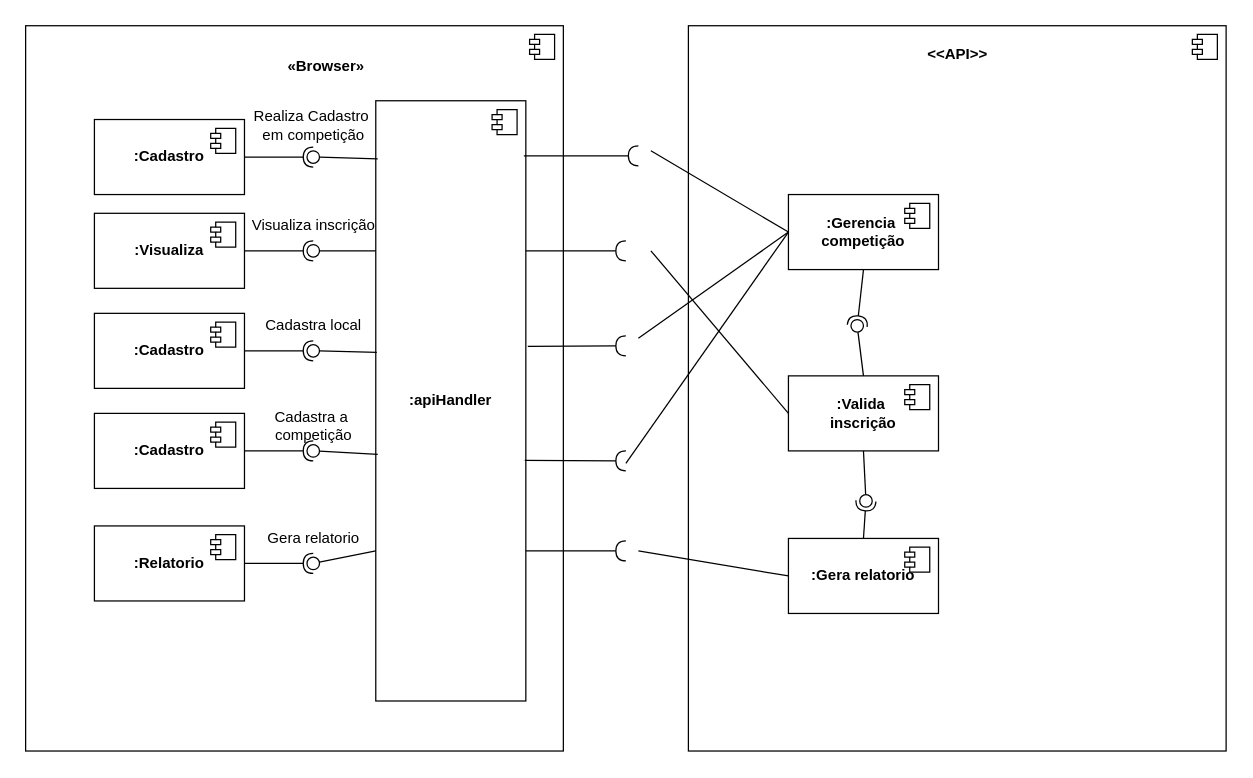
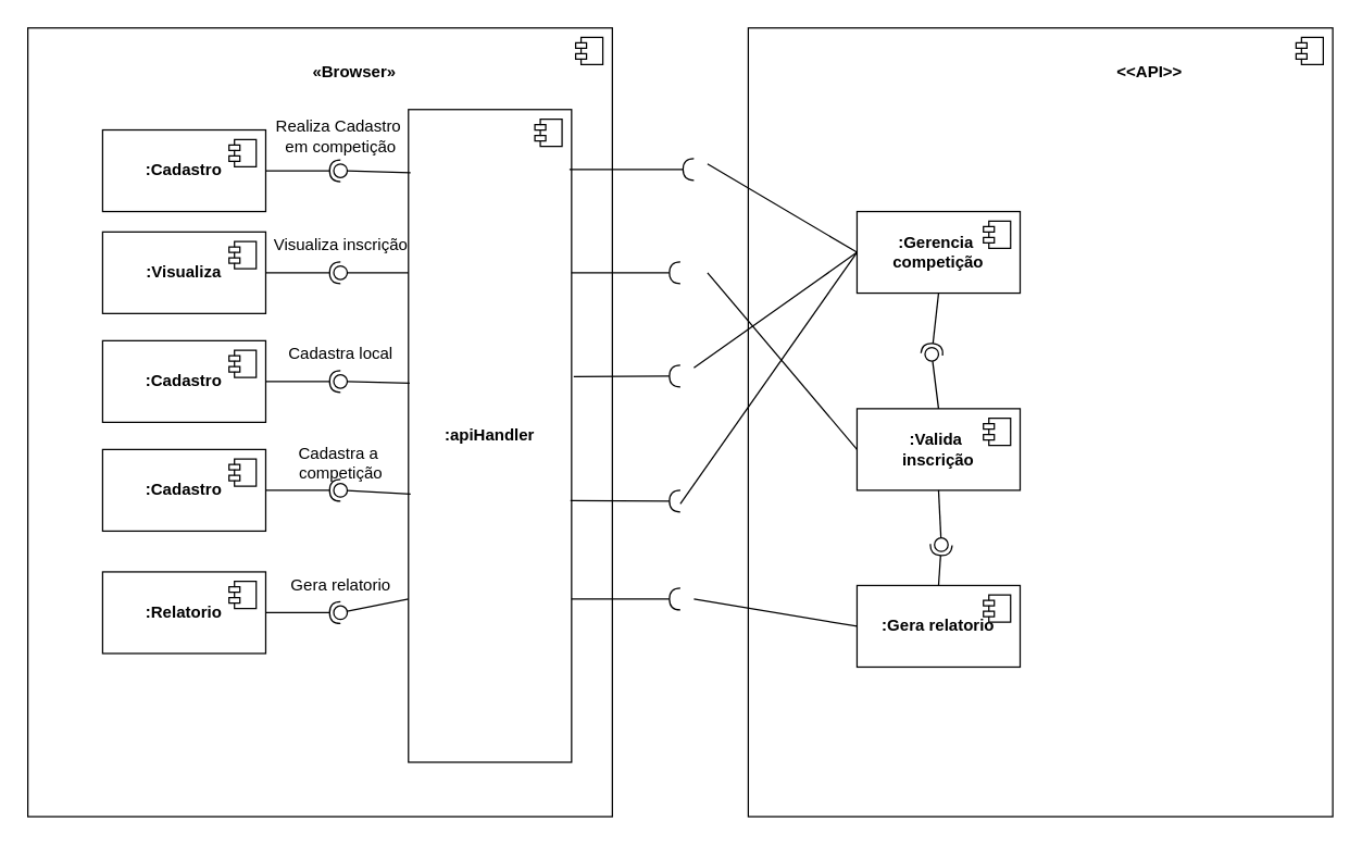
- <mxCell id="35" value="&lt;div&gt;&amp;lt;&amp;lt;API&amp;gt;&amp;gt;&lt;/div&gt;" style="text;align=center;fontStyle=1;verticalAlign=middle;spacingLeft=3;spacingRight=3;strokeColor=none;rotatable=0;points=[[0,0.5],[1,0.5]];portConstraint=eastwest;html=1;" vertex="1" parent="1"><mxGeometry x="725" y="30" width="80" height="26" as="geometry" /></mxCell>
+ <mxCell id="35" value="&lt;div&gt;&amp;lt;&amp;lt;API&amp;gt;&amp;gt;&lt;/div&gt;" style="text;align=center;fontStyle=1;verticalAlign=middle;spacingLeft=3;spacingRight=3;strokeColor=none;rotatable=0;points=[[0,0.5],[1,0.5]];portConstraint=eastwest;html=1;" vertex="1" parent="1"><mxGeometry x="805" y="40" width="80" height="26" as="geometry" /></mxCell>
